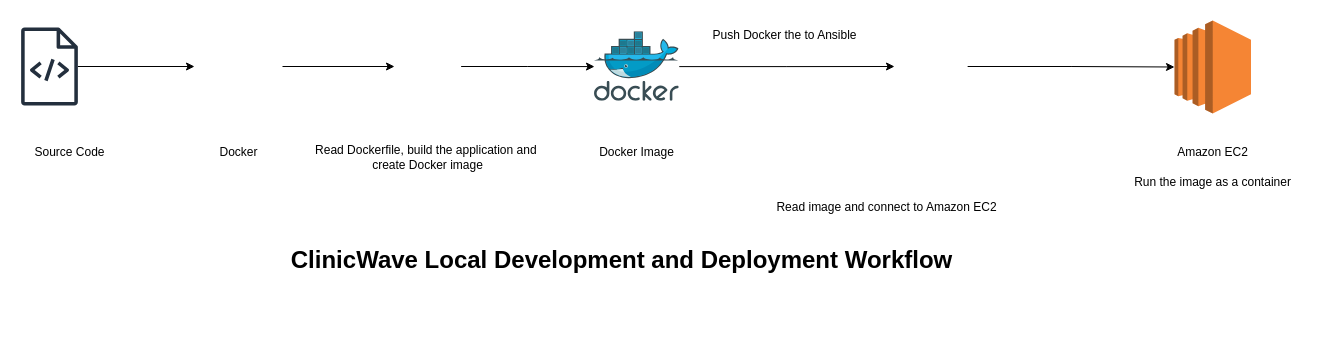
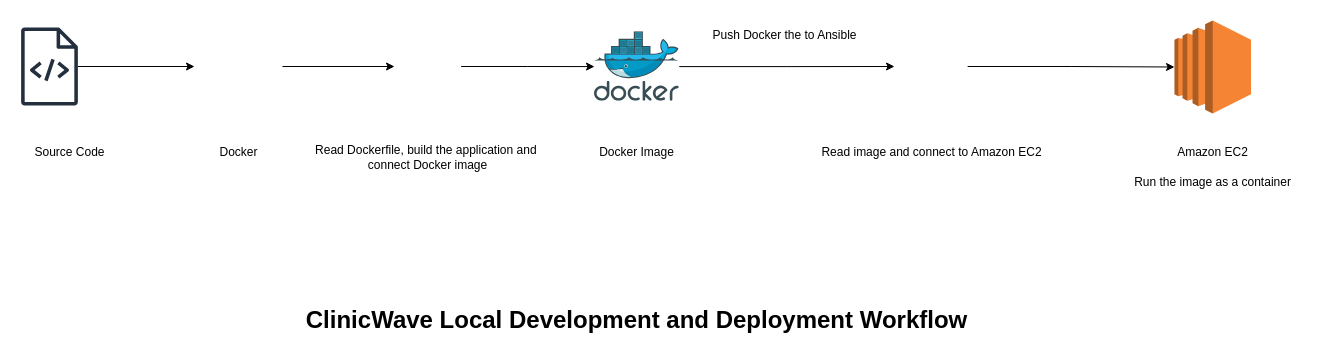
- <mxCell id="12" value="Read Dockerfile, build the application and&amp;nbsp;&lt;div&gt;create Docker image&lt;/div&gt;" style="text;html=1;align=center;verticalAlign=middle;resizable=0;points=[];autosize=1;strokeColor=none;fillColor=none;" parent="1" vertex="1"><mxGeometry x="302.32" y="137" width="250" height="40" as="geometry" /></mxCell>
+ <mxCell id="12" value="Read Dockerfile, build the application and&amp;nbsp;&lt;div&gt;connect Docker image&lt;/div&gt;" style="text;html=1;align=center;verticalAlign=middle;resizable=0;points=[];autosize=1;strokeColor=none;fillColor=none;" parent="1" vertex="1"><mxGeometry x="302.32" y="137" width="250" height="40" as="geometry" /></mxCell>
- <mxCell id="16" value="Read image and connect to Amazon EC2" style="text;html=1;align=center;verticalAlign=middle;resizable=0;points=[];autosize=1;strokeColor=none;fillColor=none;" parent="1" vertex="1"><mxGeometry x="765.58" y="192" width="240" height="30" as="geometry" /></mxCell>
+ <mxCell id="16" value="Read image and connect to Amazon EC2" style="text;html=1;align=center;verticalAlign=middle;resizable=0;points=[];autosize=1;strokeColor=none;fillColor=none;" parent="1" vertex="1"><mxGeometry x="810.58" y="137" width="240" height="30" as="geometry" /></mxCell>
- <mxCell id="21" value="&lt;b&gt;&lt;font style=&quot;font-size: 24px;&quot;&gt;ClinicWave Local Development and Deployment Workflow&lt;/font&gt;&lt;/b&gt;" style="text;html=1;align=center;verticalAlign=middle;resizable=0;points=[];autosize=1;strokeColor=none;fillColor=none;" parent="1" vertex="1"><mxGeometry x="281.38" y="240" width="680" height="40" as="geometry" /></mxCell>
+ <mxCell id="21" value="&lt;b&gt;&lt;font style=&quot;font-size: 24px;&quot;&gt;ClinicWave Local Development and Deployment Workflow&lt;/font&gt;&lt;/b&gt;" style="text;html=1;align=center;verticalAlign=middle;resizable=0;points=[];autosize=1;strokeColor=none;fillColor=none;" parent="1" vertex="1"><mxGeometry x="296.38" y="300" width="680" height="40" as="geometry" /></mxCell>
